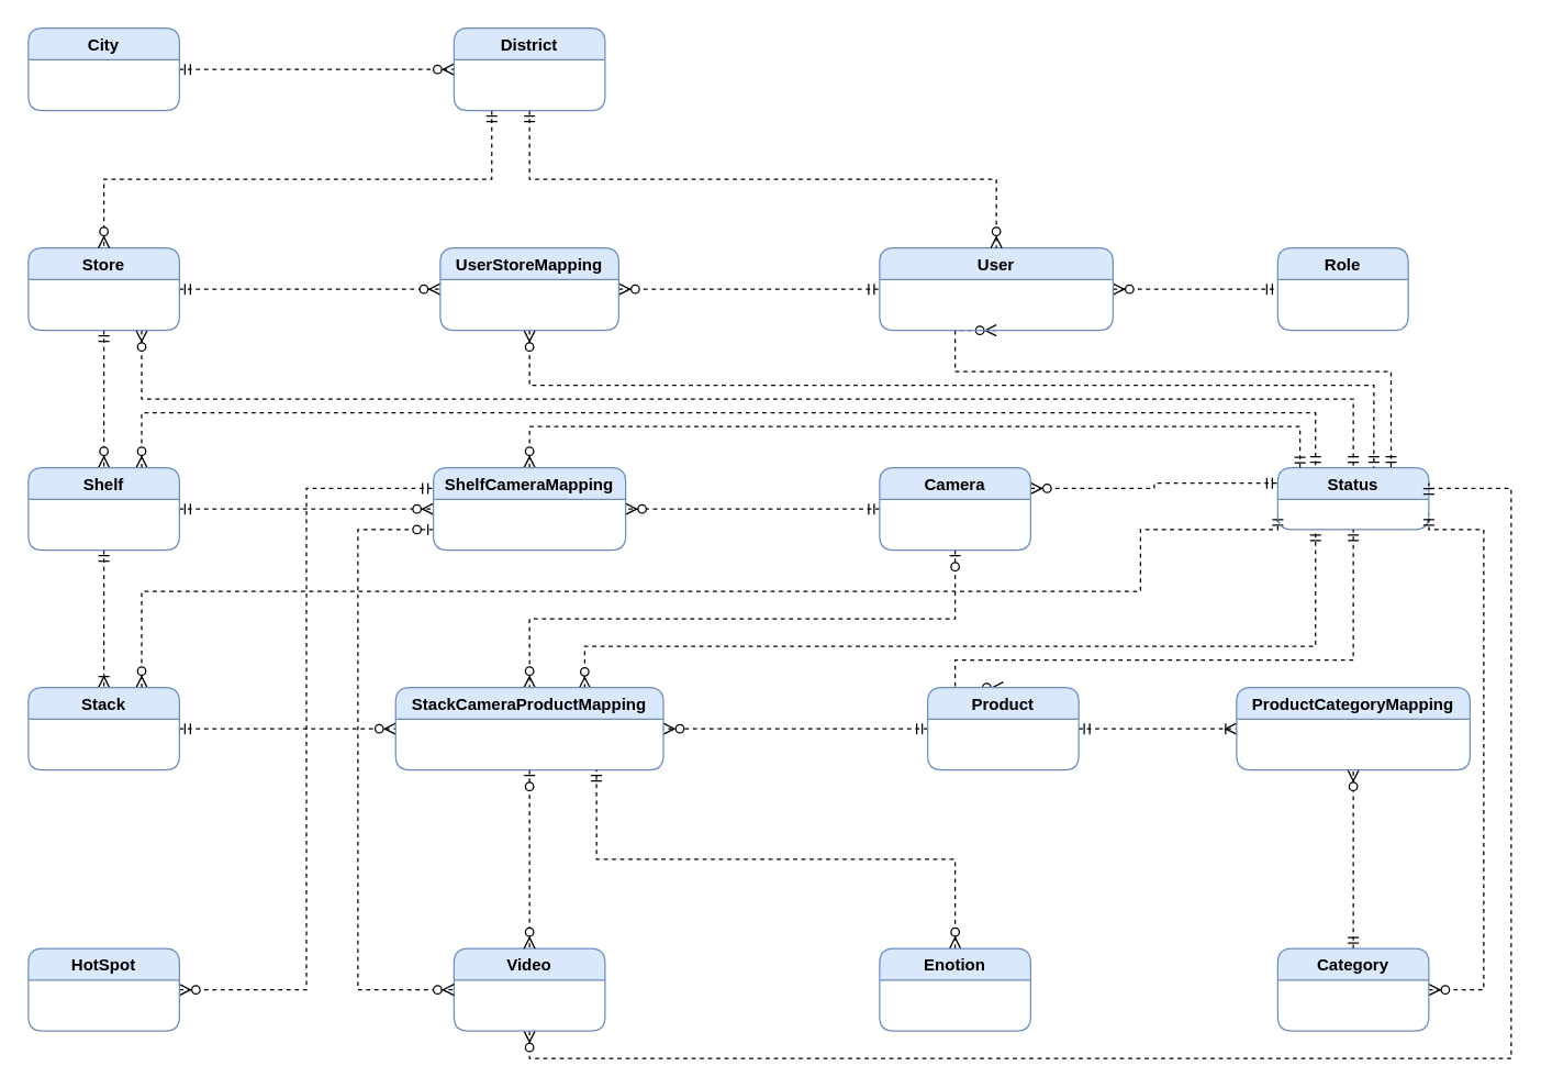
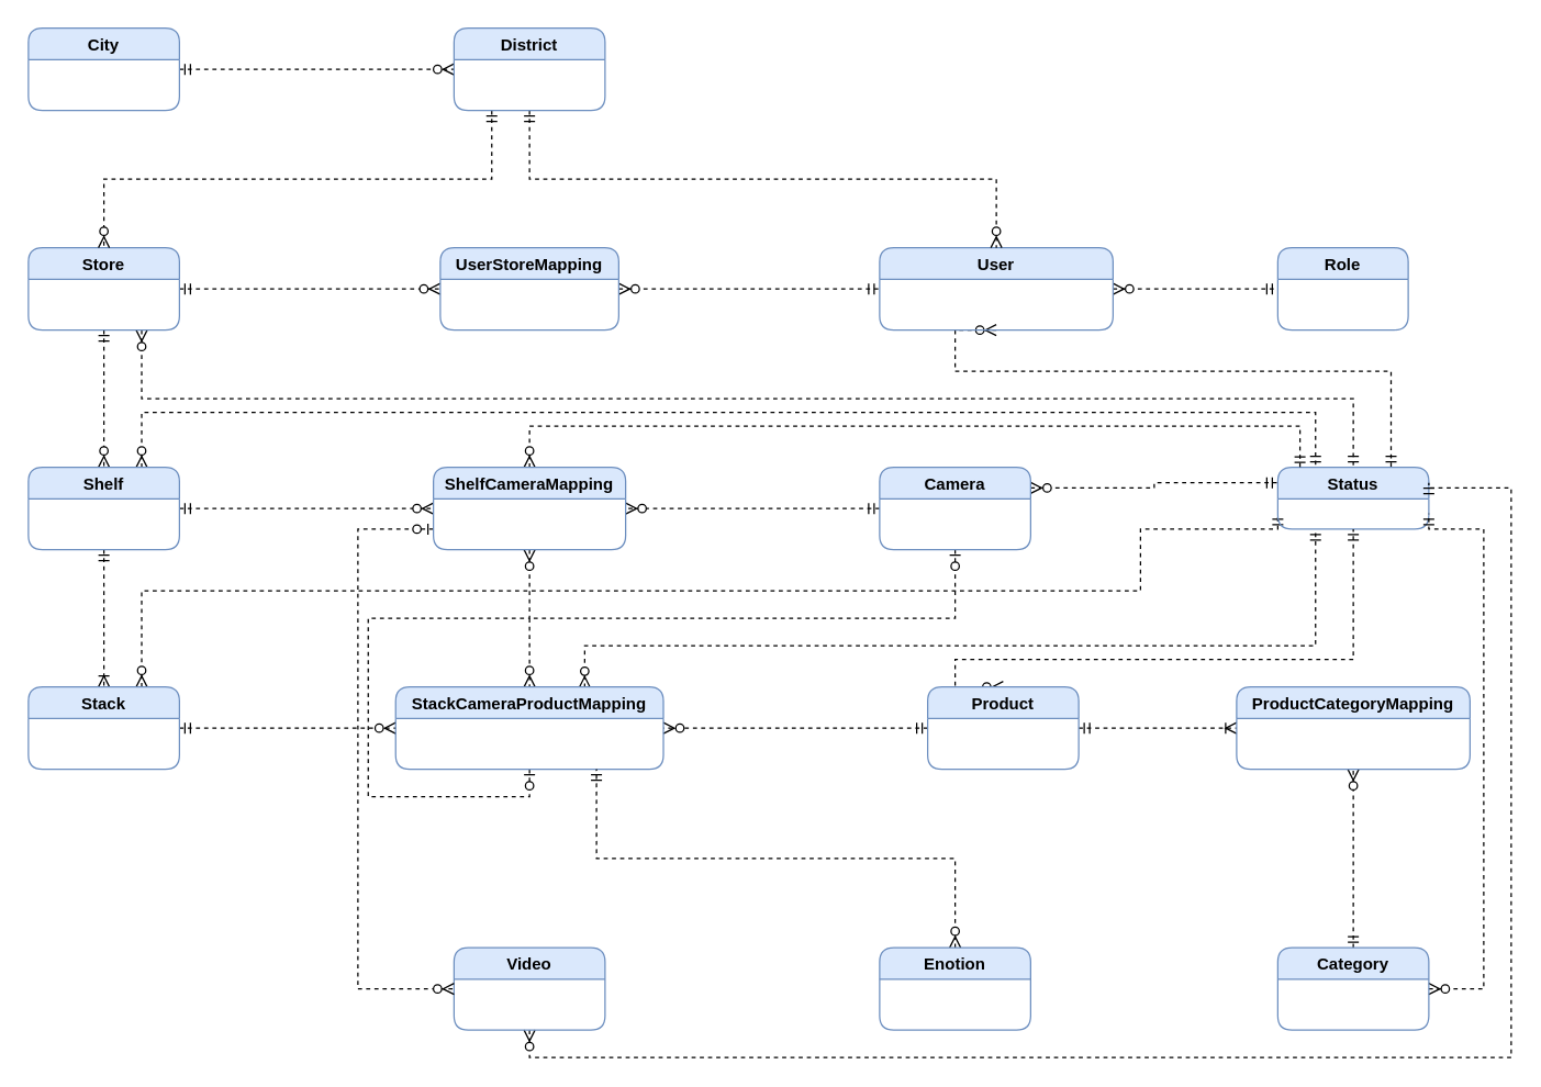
- <mxCell id="47" style="edgeStyle=orthogonalEdgeStyle;rounded=0;sketch=0;orthogonalLoop=1;jettySize=auto;html=1;exitX=0.5;exitY=1;exitDx=0;exitDy=0;entryX=0.636;entryY=0;entryDx=0;entryDy=0;entryPerimeter=0;shadow=0;startArrow=ERzeroToMany;startFill=1;endArrow=ERmandOne;endFill=0;dashed=1;" edge="1" parent="1" source="48" target="22"><mxGeometry relative="1" as="geometry"><Array as="points"><mxPoint x="385" y="280" /><mxPoint x="1000" y="280" /></Array></mxGeometry></mxCell>
- <mxCell id="42" style="edgeStyle=orthogonalEdgeStyle;rounded=0;sketch=0;orthogonalLoop=1;jettySize=auto;html=1;exitX=1;exitY=0.5;exitDx=0;exitDy=0;entryX=0;entryY=0.25;entryDx=0;entryDy=0;shadow=0;startArrow=ERzeroToMany;startFill=1;endArrow=ERmandOne;endFill=0;strokeWidth=1;fontSize=18;dashed=1;" edge="1" parent="1" source="43" target="41"><mxGeometry relative="1" as="geometry" /></mxCell>
- <mxCell id="36" style="edgeStyle=orthogonalEdgeStyle;rounded=0;sketch=0;orthogonalLoop=1;jettySize=auto;html=1;exitX=0.5;exitY=1;exitDx=0;exitDy=0;entryX=0.5;entryY=0;entryDx=0;entryDy=0;shadow=0;startArrow=ERzeroToOne;startFill=1;endArrow=ERzeroToMany;endFill=1;dashed=1;" edge="1" parent="1" source="38" target="35"><mxGeometry relative="1" as="geometry" /></mxCell>
+ <mxCell id="36" style="edgeStyle=orthogonalEdgeStyle;rounded=0;sketch=0;orthogonalLoop=1;jettySize=auto;html=1;exitX=0.5;exitY=1;exitDx=0;exitDy=0;shadow=0;startArrow=ERzeroToOne;startFill=1;endArrow=ERzeroToMany;endFill=1;dashed=1;" edge="1" parent="1" source="38" target="41"><mxGeometry relative="1" as="geometry" /></mxCell>
- <mxCell id="43" value="HotSpot" style="swimlane;rounded=1;fillColor=#dae8fc;strokeColor=#6c8ebf;" vertex="1" parent="1"><mxGeometry x="20" y="690" width="110" height="60" as="geometry" /></mxCell>
